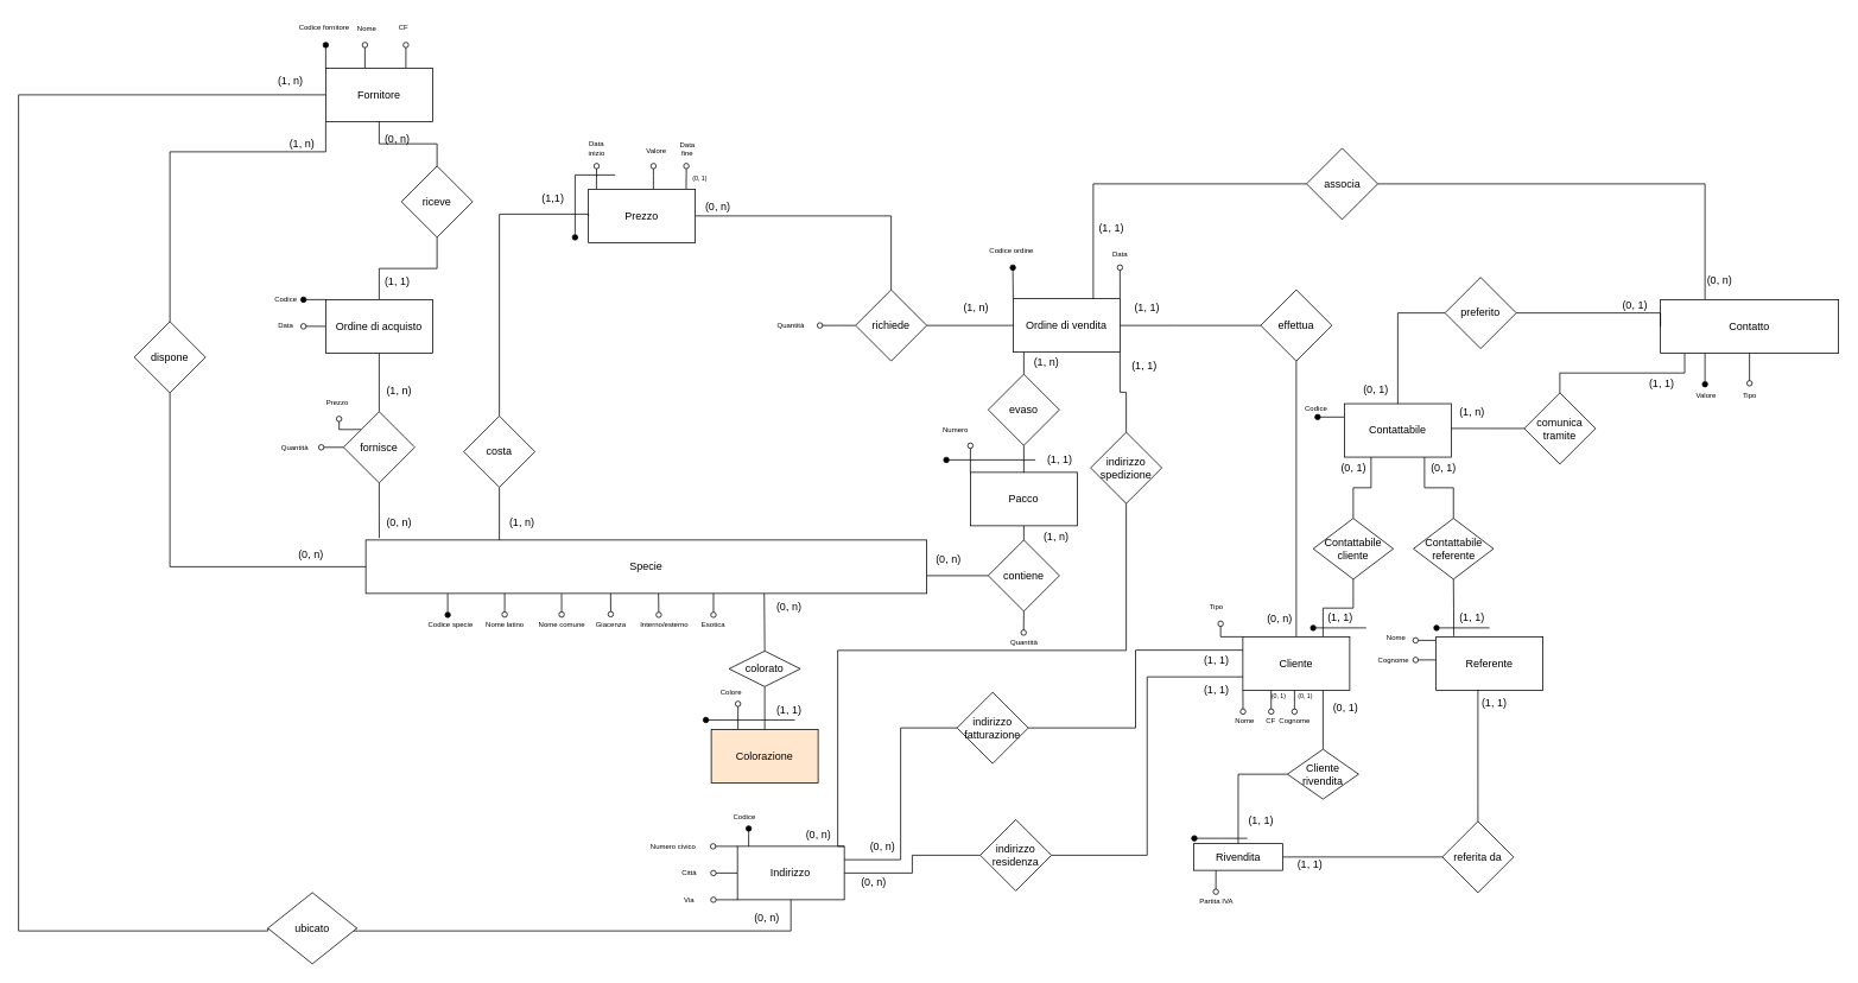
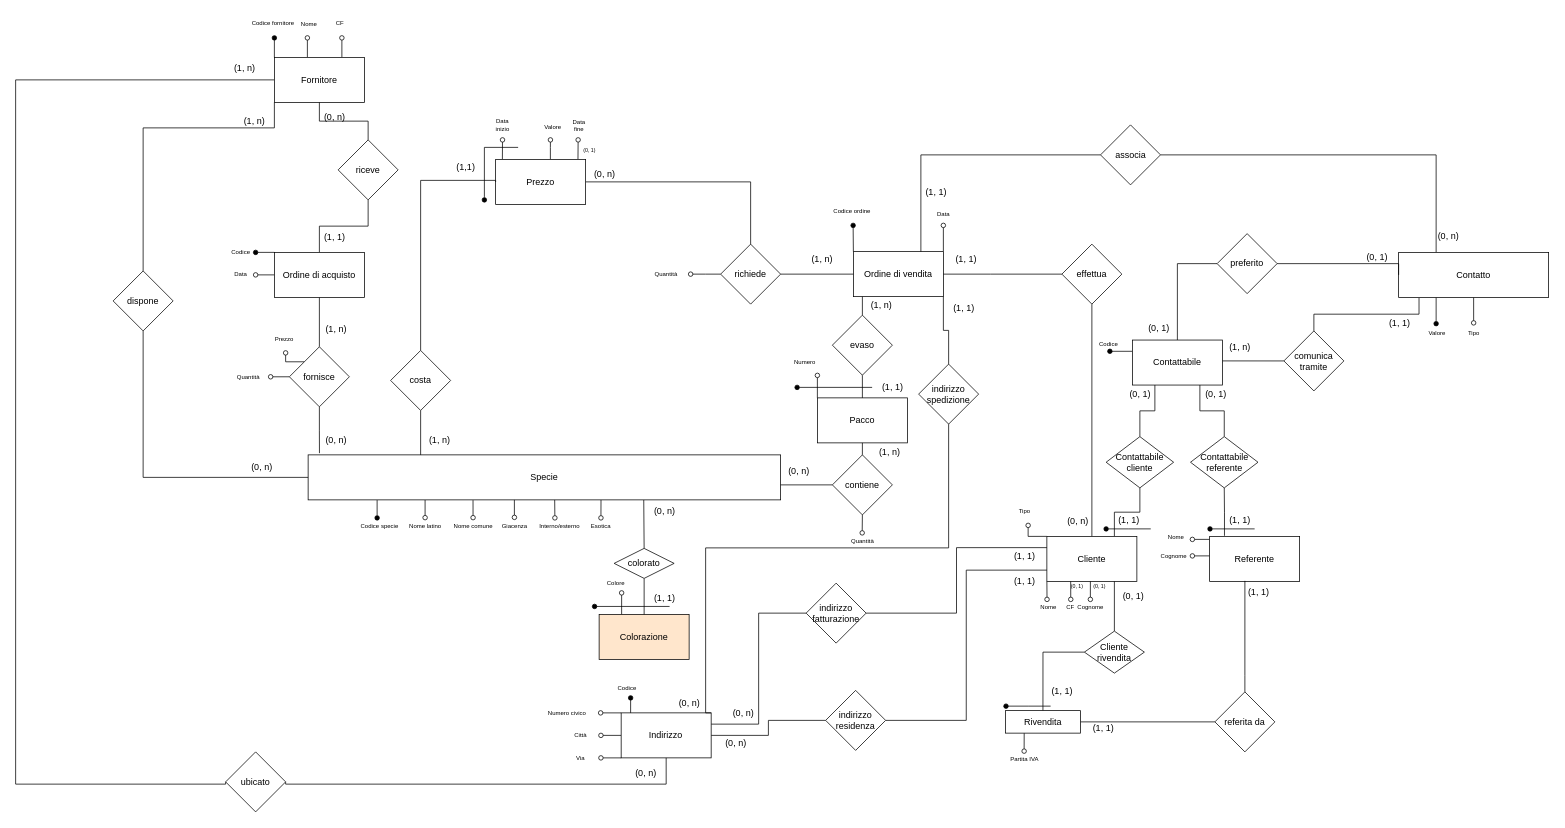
- <mxCell id="166" value="ubicato" style="rhombus;whiteSpace=wrap;html=1;rounded=0;" parent="1" vertex="1"><mxGeometry x="300" y="1002" width="100" height="80" as="geometry" /></mxCell>
+ <mxCell id="166" value="ubicato" style="rhombus;whiteSpace=wrap;html=1;rounded=0;" parent="1" vertex="1"><mxGeometry x="300" y="1002" width="80" height="80" as="geometry" /></mxCell>
